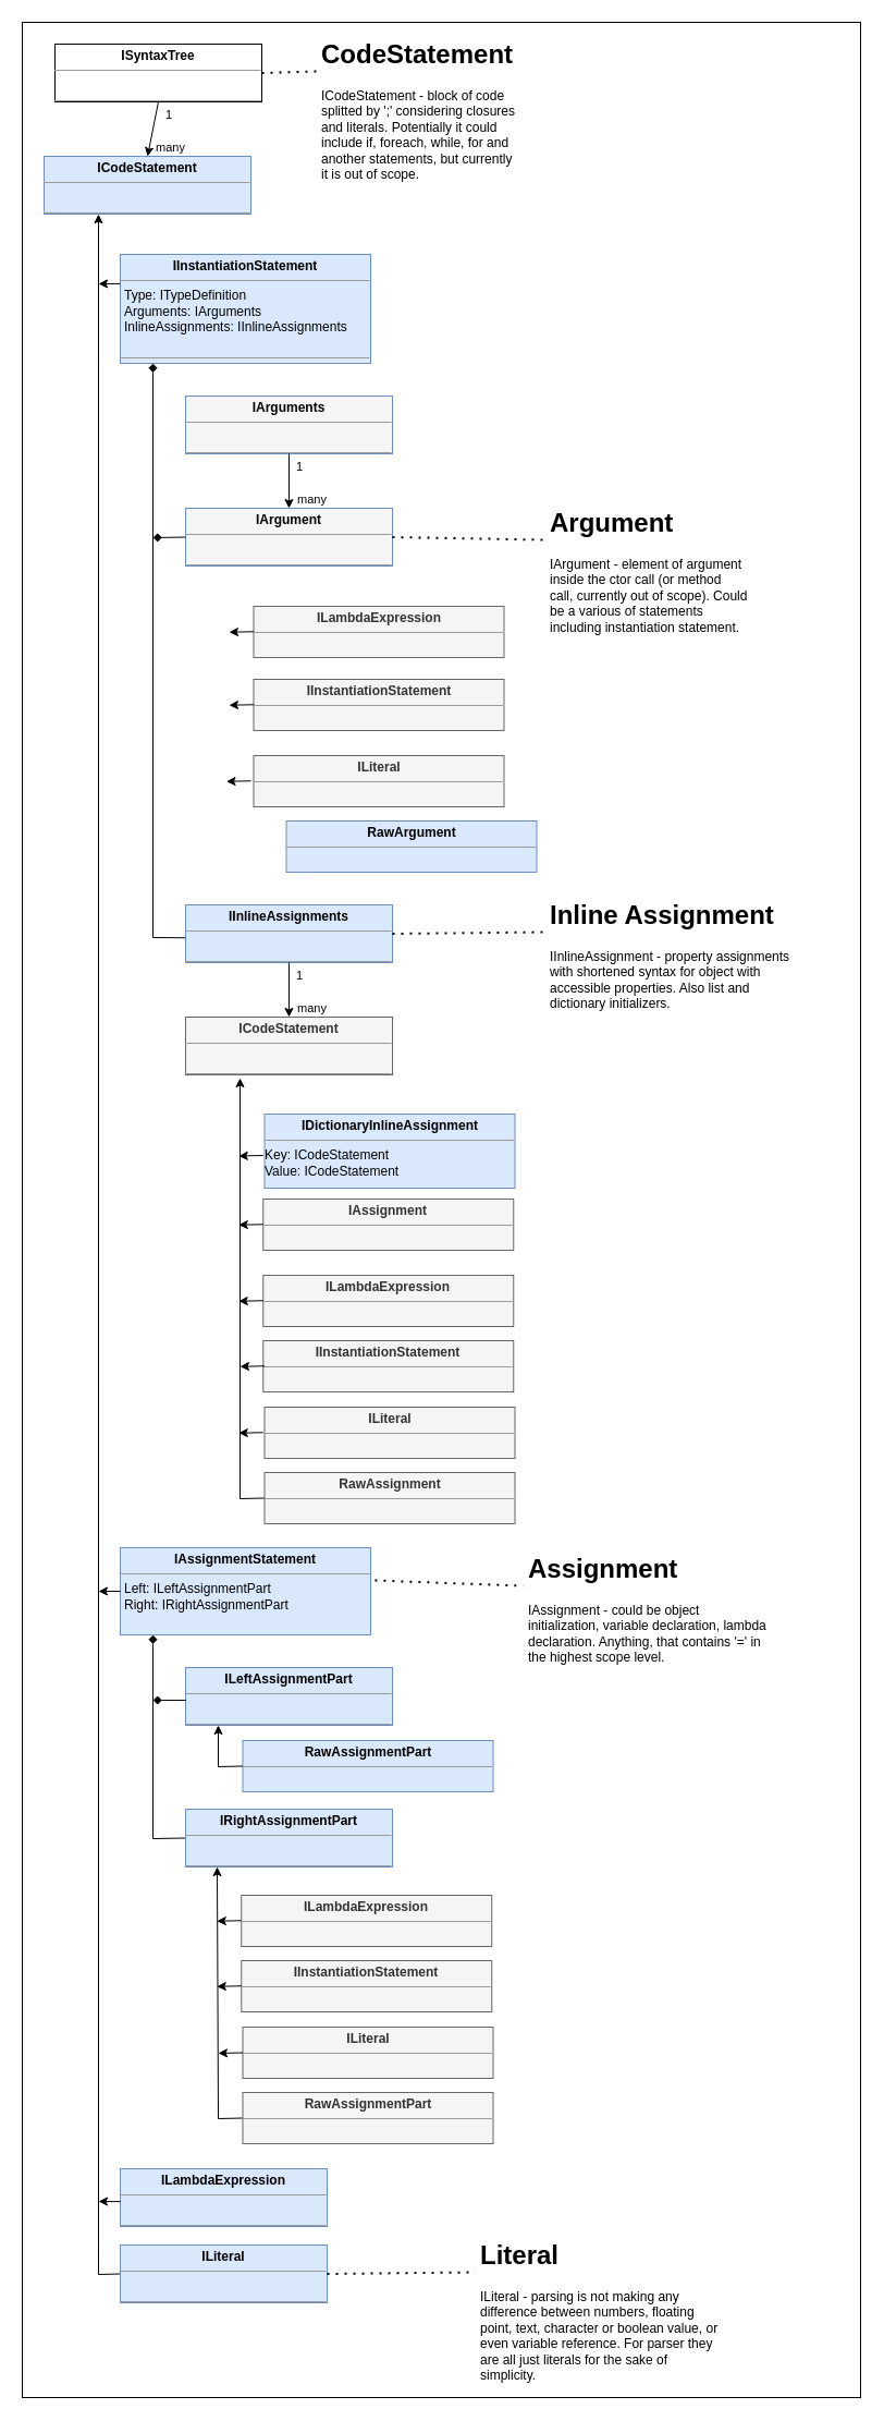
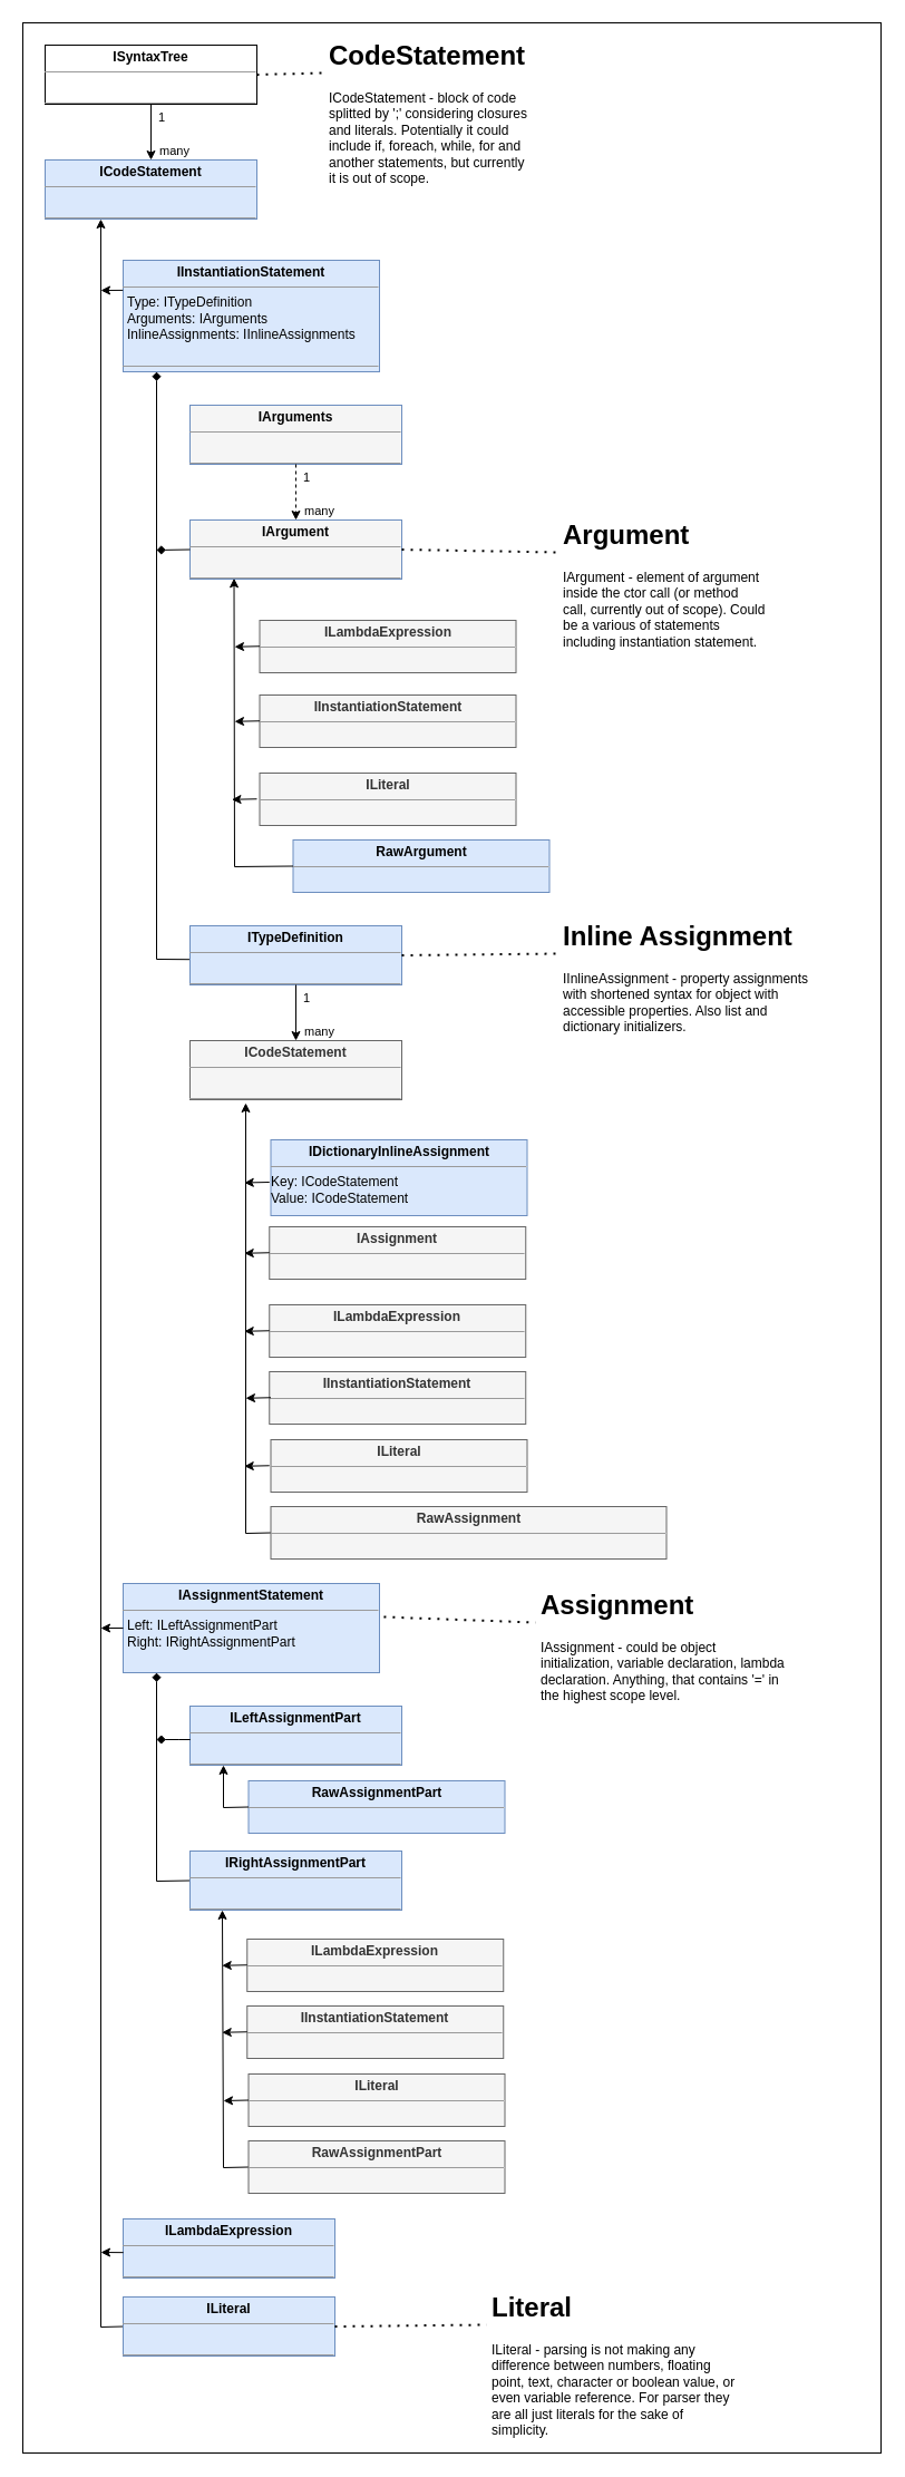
- <mxCell id="3" value="&lt;p style=&quot;margin:0px;margin-top:4px;text-align:center;&quot;&gt;&lt;b&gt;ISyntaxTree&lt;/b&gt;&lt;/p&gt;&lt;hr size=&quot;1&quot;&gt;&lt;p style=&quot;margin:0px;margin-left:4px;&quot;&gt;&lt;br&gt;&lt;/p&gt;&lt;hr size=&quot;1&quot;&gt;&lt;p style=&quot;margin:0px;margin-left:4px;&quot;&gt;&lt;br&gt;&lt;/p&gt;" style="verticalAlign=top;align=left;overflow=fill;fontSize=12;fontFamily=Helvetica;html=1;rounded=0;shadow=0;comic=0;labelBackgroundColor=none;strokeWidth=1" parent="1" vertex="1"><mxGeometry x="50" y="40" width="190" height="53" as="geometry" /></mxCell>
+ <mxCell id="3" value="&lt;p style=&quot;margin:0px;margin-top:4px;text-align:center;&quot;&gt;&lt;b&gt;ISyntaxTree&lt;/b&gt;&lt;/p&gt;&lt;hr size=&quot;1&quot;&gt;&lt;p style=&quot;margin:0px;margin-left:4px;&quot;&gt;&lt;br&gt;&lt;/p&gt;&lt;hr size=&quot;1&quot;&gt;&lt;p style=&quot;margin:0px;margin-left:4px;&quot;&gt;&lt;br&gt;&lt;/p&gt;" style="verticalAlign=top;align=left;overflow=fill;fontSize=12;fontFamily=Helvetica;html=1;rounded=0;shadow=0;comic=0;labelBackgroundColor=none;strokeWidth=1" parent="1" vertex="1"><mxGeometry x="40" y="40" width="190" height="53" as="geometry" /></mxCell>
- <mxCell id="12" value="" style="endArrow=classic;html=1;rounded=0;exitX=0.5;exitY=1;exitDx=0;exitDy=0;entryX=0.5;entryY=0;entryDx=0;entryDy=0;" edge="1" parent="1" target="11" source="10"><mxGeometry relative="1" as="geometry"><mxPoint x="265" y="416" as="sourcePoint" /><mxPoint x="610" y="596" as="targetPoint" /></mxGeometry></mxCell>
+ <mxCell id="12" value="" style="endArrow=classic;html=1;rounded=0;exitX=0.5;exitY=1;exitDx=0;exitDy=0;entryX=0.5;entryY=0;entryDx=0;entryDy=0;dashed=1;" edge="1" parent="1" target="11" source="10"><mxGeometry relative="1" as="geometry"><mxPoint x="265" y="416" as="sourcePoint" /><mxPoint x="610" y="596" as="targetPoint" /></mxGeometry></mxCell>
+ <mxCell id="20" value="" style="endArrow=classic;html=1;rounded=0;exitX=0;exitY=0.5;exitDx=0;exitDy=0;entryX=0.208;entryY=0.986;entryDx=0;entryDy=0;entryPerimeter=0;" edge="1" parent="1" source="19" target="11"><mxGeometry width="50" height="50" relative="1" as="geometry"><mxPoint x="242.5" y="716.5" as="sourcePoint" /><mxPoint x="210" y="703" as="targetPoint" /><Array as="points"><mxPoint x="210" y="777" /></Array></mxGeometry></mxCell>
- <mxCell id="21" value="&lt;p style=&quot;margin:0px;margin-top:4px;text-align:center;&quot;&gt;&lt;b&gt;IInlineAssignments&lt;/b&gt;&lt;/p&gt;&lt;hr size=&quot;1&quot;&gt;&lt;p style=&quot;margin:0px;margin-left:4px;&quot;&gt;&lt;br&gt;&lt;/p&gt;&lt;hr size=&quot;1&quot;&gt;&lt;p style=&quot;margin:0px;margin-left:4px;&quot;&gt;&lt;br&gt;&lt;/p&gt;" style="verticalAlign=top;align=left;overflow=fill;fontSize=12;fontFamily=Helvetica;html=1;rounded=0;shadow=0;comic=0;labelBackgroundColor=none;strokeWidth=1;fillColor=#dae8fc;strokeColor=#6c8ebf;" vertex="1" parent="1"><mxGeometry x="170" y="830" width="190" height="53" as="geometry" /></mxCell>
+ <mxCell id="21" value="&lt;p style=&quot;margin:0px;margin-top:4px;text-align:center;&quot;&gt;&lt;b&gt;ITypeDefinition&lt;/b&gt;&lt;/p&gt;&lt;hr size=&quot;1&quot;&gt;&lt;p style=&quot;margin:0px;margin-left:4px;&quot;&gt;&lt;br&gt;&lt;/p&gt;&lt;hr size=&quot;1&quot;&gt;&lt;p style=&quot;margin:0px;margin-left:4px;&quot;&gt;&lt;br&gt;&lt;/p&gt;" style="verticalAlign=top;align=left;overflow=fill;fontSize=12;fontFamily=Helvetica;html=1;rounded=0;shadow=0;comic=0;labelBackgroundColor=none;strokeWidth=1;fillColor=#dae8fc;strokeColor=#6c8ebf;" vertex="1" parent="1"><mxGeometry x="170" y="830" width="190" height="53" as="geometry" /></mxCell>
- <mxCell id="32" value="&lt;p style=&quot;margin:0px;margin-top:4px;text-align:center;&quot;&gt;&lt;b&gt;RawAssignment&lt;/b&gt;&lt;br&gt;&lt;/p&gt;&lt;hr size=&quot;1&quot;&gt;&lt;br&gt;&lt;p style=&quot;margin:0px;margin-left:4px;&quot;&gt;&lt;br&gt;&lt;/p&gt;&lt;hr size=&quot;1&quot;&gt;&lt;p style=&quot;margin:0px;margin-left:4px;&quot;&gt;&lt;br&gt;&lt;/p&gt;" style="verticalAlign=top;align=left;overflow=fill;fontSize=12;fontFamily=Helvetica;html=1;rounded=0;shadow=0;comic=0;labelBackgroundColor=none;strokeWidth=1;fillColor=#f5f5f5;fontColor=#333333;strokeColor=#666666;" vertex="1" parent="1"><mxGeometry x="242.5" y="1351.01" width="230" height="47" as="geometry" /></mxCell>
+ <mxCell id="32" value="&lt;p style=&quot;margin:0px;margin-top:4px;text-align:center;&quot;&gt;&lt;b&gt;RawAssignment&lt;/b&gt;&lt;br&gt;&lt;/p&gt;&lt;hr size=&quot;1&quot;&gt;&lt;br&gt;&lt;p style=&quot;margin:0px;margin-left:4px;&quot;&gt;&lt;br&gt;&lt;/p&gt;&lt;hr size=&quot;1&quot;&gt;&lt;p style=&quot;margin:0px;margin-left:4px;&quot;&gt;&lt;br&gt;&lt;/p&gt;" style="verticalAlign=top;align=left;overflow=fill;fontSize=12;fontFamily=Helvetica;html=1;rounded=0;shadow=0;comic=0;labelBackgroundColor=none;strokeWidth=1;fillColor=#f5f5f5;fontColor=#333333;strokeColor=#666666;" vertex="1" parent="1"><mxGeometry x="242.5" y="1351.01" width="355" height="47" as="geometry" /></mxCell>
